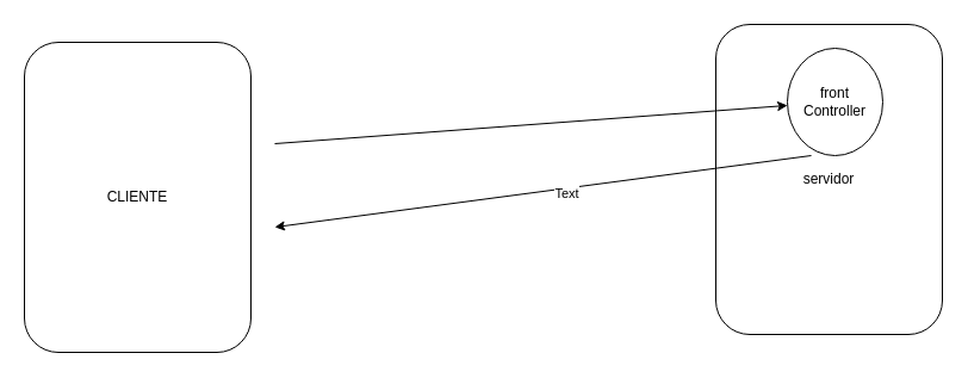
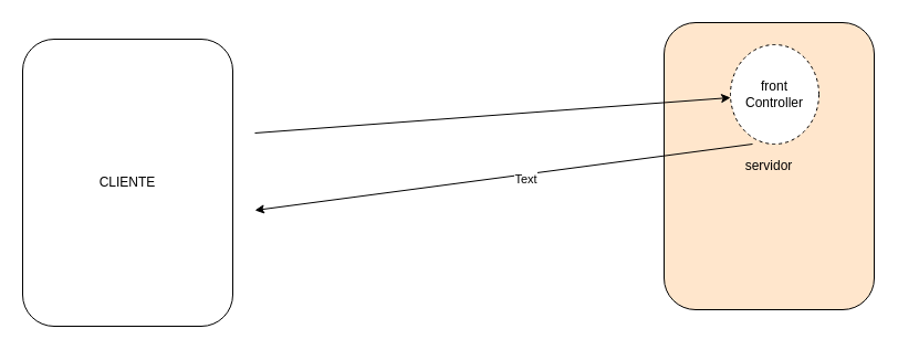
- <mxCell id="7" value="front&lt;br&gt;Controller" style="ellipse;whiteSpace=wrap;html=1;" vertex="1" parent="1"><mxGeometry x="660" y="40" width="80" height="90" as="geometry" /></mxCell>
+ <mxCell id="7" value="front&lt;br&gt;Controller" style="ellipse;whiteSpace=wrap;html=1;dashed=1;" vertex="1" parent="1"><mxGeometry x="660" y="40" width="80" height="90" as="geometry" /></mxCell>
- <mxCell id="2" value="servidor" style="rounded=1;whiteSpace=wrap;html=1;" vertex="1" parent="1"><mxGeometry x="600" y="20" width="190" height="260" as="geometry" /></mxCell>
+ <mxCell id="2" value="servidor" style="rounded=1;whiteSpace=wrap;html=1;fillColor=#ffe6cc;" vertex="1" parent="1"><mxGeometry x="600" y="20" width="190" height="260" as="geometry" /></mxCell>
